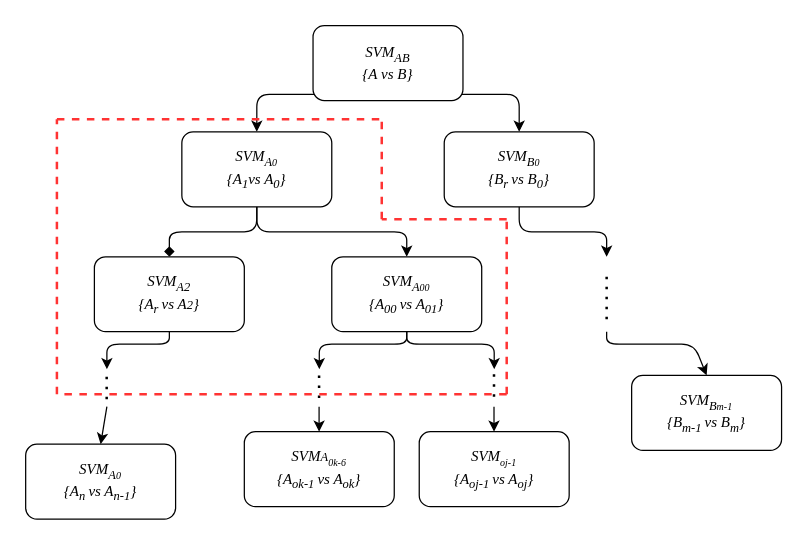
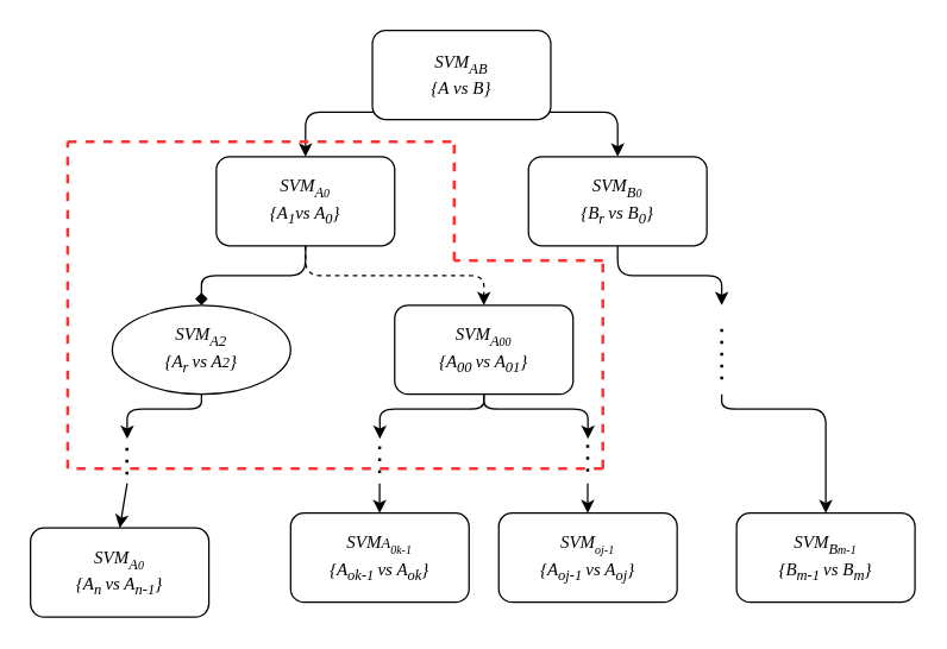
- <mxCell id="8" style="edgeStyle=none;html=1;exitX=0.5;exitY=1;exitDx=0;exitDy=0;entryX=0.5;entryY=0;entryDx=0;entryDy=0;" edge="1" parent="1" source="9" target="15"><mxGeometry relative="1" as="geometry"><Array as="points"><mxPoint x="205" y="185" /><mxPoint x="325" y="185" /></Array></mxGeometry></mxCell>
+ <mxCell id="8" style="edgeStyle=none;html=1;exitX=0.5;exitY=1;exitDx=0;exitDy=0;entryX=0.5;entryY=0;entryDx=0;entryDy=0;dashed=1;" edge="1" parent="1" source="9" target="15"><mxGeometry relative="1" as="geometry"><Array as="points"><mxPoint x="205" y="185" /><mxPoint x="325" y="185" /></Array></mxGeometry></mxCell>
- <mxCell id="17" value="&lt;font face=&quot;Georgia&quot;&gt;&lt;i&gt;SVM&lt;sub&gt;A2&lt;span style=&quot;font-size: 8px&quot;&gt;&lt;br&gt;&lt;/span&gt;&lt;/sub&gt;&lt;/i&gt;&lt;/font&gt;&lt;font face=&quot;Georgia&quot;&gt;&lt;i&gt;{A&lt;sub&gt;r &lt;/sub&gt;vs A&lt;span style=&quot;font-size: 10px&quot;&gt;2&lt;/span&gt;}&lt;/i&gt;&lt;br&gt;&lt;/font&gt;" style="rounded=1;whiteSpace=wrap;html=1;" vertex="1" parent="1"><mxGeometry x="75" y="205" width="120" height="60" as="geometry" /></mxCell>
+ <mxCell id="17" value="&lt;font face=&quot;Georgia&quot;&gt;&lt;i&gt;SVM&lt;sub&gt;A2&lt;span style=&quot;font-size: 8px&quot;&gt;&lt;br&gt;&lt;/span&gt;&lt;/sub&gt;&lt;/i&gt;&lt;/font&gt;&lt;font face=&quot;Georgia&quot;&gt;&lt;i&gt;{A&lt;sub&gt;r &lt;/sub&gt;vs A&lt;span style=&quot;font-size: 10px&quot;&gt;2&lt;/span&gt;}&lt;/i&gt;&lt;br&gt;&lt;/font&gt;" style="ellipse;whiteSpace=wrap;html=1;" vertex="1" parent="1"><mxGeometry x="75" y="205" width="120" height="60" as="geometry" /></mxCell>
- <mxCell id="10" value="&lt;font face=&quot;Georgia&quot;&gt;&lt;i&gt;SVM&lt;sub&gt;B&lt;font style=&quot;font-size: 8px&quot;&gt;m&lt;/font&gt;&lt;span style=&quot;font-size: 8px&quot;&gt;-1&lt;br&gt;&lt;/span&gt;&lt;/sub&gt;&lt;/i&gt;&lt;/font&gt;&lt;font face=&quot;Georgia&quot;&gt;&lt;i&gt;{B&lt;sub&gt;m-1&amp;nbsp;&lt;/sub&gt;vs B&lt;sub&gt;m&lt;/sub&gt;}&lt;/i&gt;&lt;/font&gt;&lt;i&gt;&lt;font face=&quot;Georgia&quot;&gt;&lt;br&gt;&lt;/font&gt;&lt;/i&gt;" style="rounded=1;whiteSpace=wrap;html=1;" parent="1" vertex="1"><mxGeometry x="505" y="300" width="120" height="60" as="geometry" /></mxCell>
+ <mxCell id="10" value="&lt;font face=&quot;Georgia&quot;&gt;&lt;i&gt;SVM&lt;sub&gt;B&lt;font style=&quot;font-size: 8px&quot;&gt;m&lt;/font&gt;&lt;span style=&quot;font-size: 8px&quot;&gt;-1&lt;br&gt;&lt;/span&gt;&lt;/sub&gt;&lt;/i&gt;&lt;/font&gt;&lt;font face=&quot;Georgia&quot;&gt;&lt;i&gt;{B&lt;sub&gt;m-1&amp;nbsp;&lt;/sub&gt;vs B&lt;sub&gt;m&lt;/sub&gt;}&lt;/i&gt;&lt;/font&gt;&lt;i&gt;&lt;font face=&quot;Georgia&quot;&gt;&lt;br&gt;&lt;/font&gt;&lt;/i&gt;" style="rounded=1;whiteSpace=wrap;html=1;" parent="1" vertex="1"><mxGeometry x="495" y="345" width="120" height="60" as="geometry" /></mxCell>
- <mxCell id="21" value="&lt;font face=&quot;Georgia&quot;&gt;&lt;i&gt;SVM&lt;span style=&quot;font-size: 10px&quot;&gt;A&lt;/span&gt;&lt;sub&gt;&lt;font style=&quot;font-size: 8px&quot;&gt;0k-6&lt;/font&gt;&lt;span style=&quot;font-size: 8px&quot;&gt;&lt;br&gt;&lt;/span&gt;&lt;/sub&gt;&lt;/i&gt;&lt;/font&gt;&lt;font face=&quot;Georgia&quot;&gt;&lt;i&gt;{A&lt;sub&gt;ok-1&amp;nbsp;&lt;/sub&gt;vs A&lt;sub&gt;ok&lt;/sub&gt;}&lt;/i&gt;&lt;/font&gt;&lt;i&gt;&lt;font face=&quot;Georgia&quot;&gt;&lt;br&gt;&lt;/font&gt;&lt;/i&gt;" style="rounded=1;whiteSpace=wrap;html=1;" vertex="1" parent="1"><mxGeometry x="195" y="345" width="120" height="60" as="geometry" /></mxCell>
+ <mxCell id="21" value="&lt;font face=&quot;Georgia&quot;&gt;&lt;i&gt;SVM&lt;span style=&quot;font-size: 10px&quot;&gt;A&lt;/span&gt;&lt;sub&gt;&lt;font style=&quot;font-size: 8px&quot;&gt;0k-1&lt;/font&gt;&lt;span style=&quot;font-size: 8px&quot;&gt;&lt;br&gt;&lt;/span&gt;&lt;/sub&gt;&lt;/i&gt;&lt;/font&gt;&lt;font face=&quot;Georgia&quot;&gt;&lt;i&gt;{A&lt;sub&gt;ok-1&amp;nbsp;&lt;/sub&gt;vs A&lt;sub&gt;ok&lt;/sub&gt;}&lt;/i&gt;&lt;/font&gt;&lt;i&gt;&lt;font face=&quot;Georgia&quot;&gt;&lt;br&gt;&lt;/font&gt;&lt;/i&gt;" style="rounded=1;whiteSpace=wrap;html=1;" vertex="1" parent="1"><mxGeometry x="195" y="345" width="120" height="60" as="geometry" /></mxCell>
